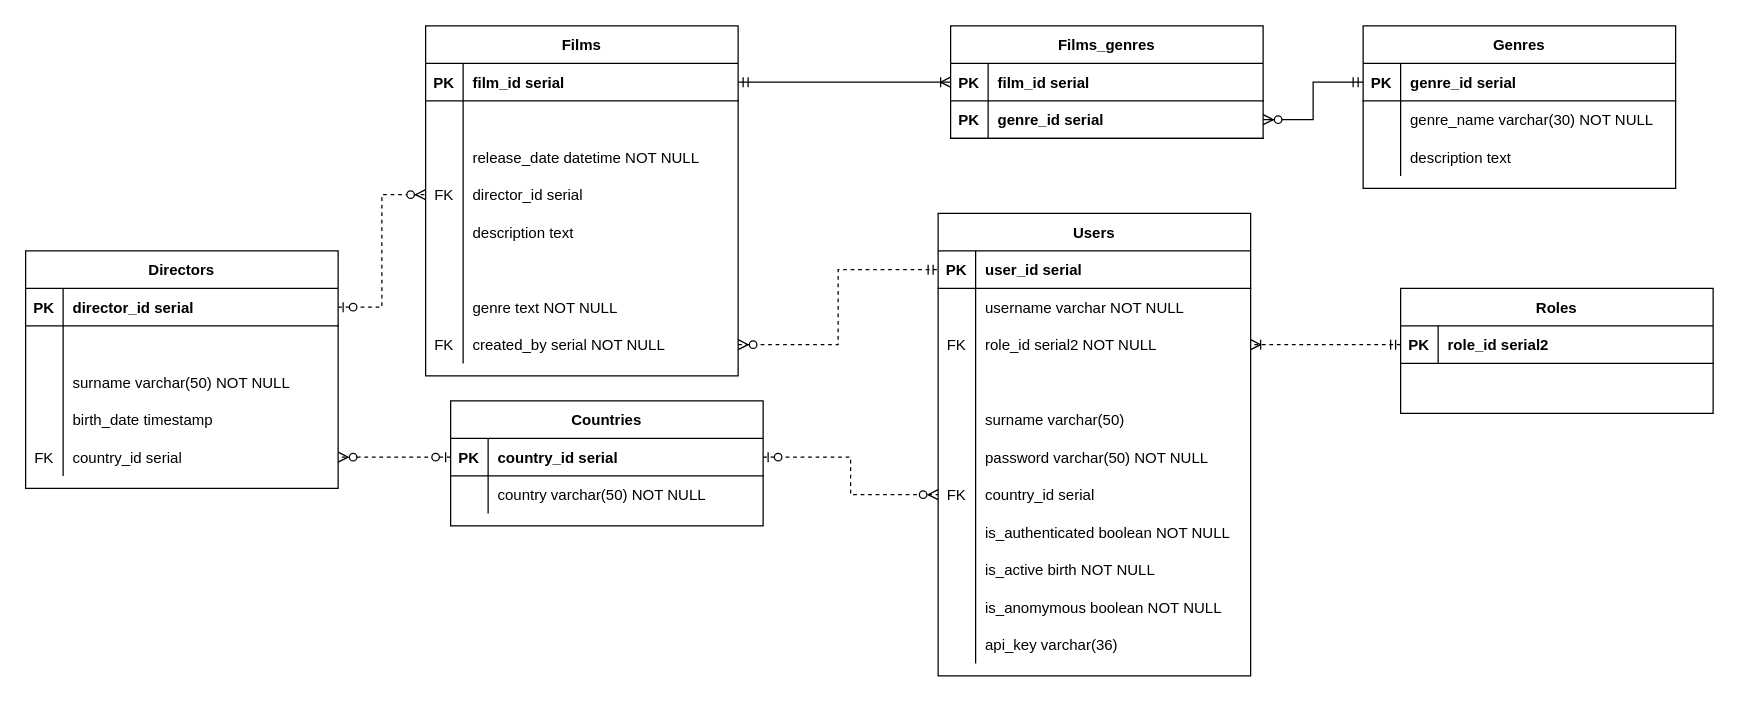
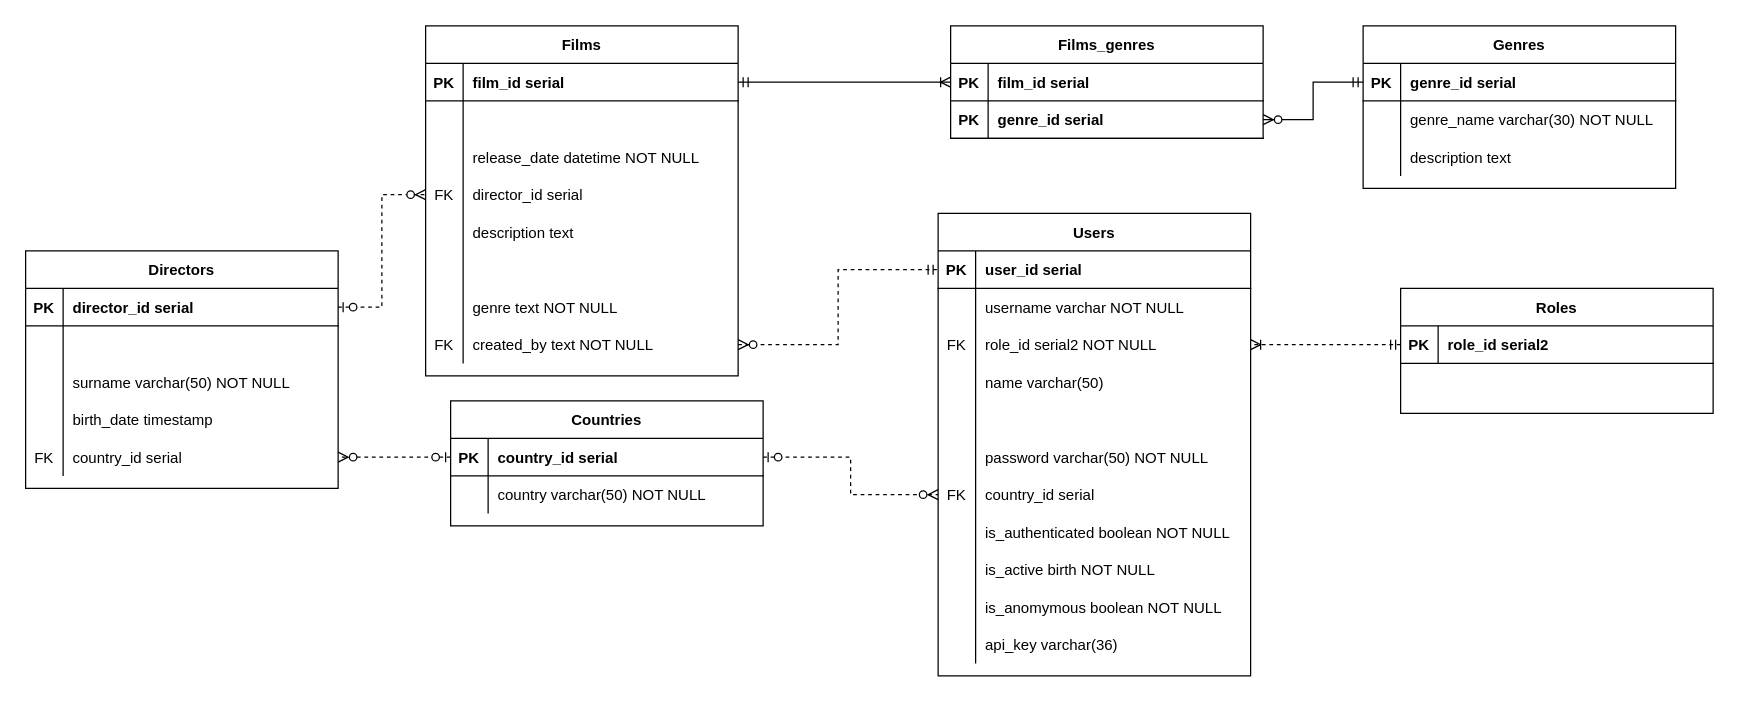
- <mxCell id="79" value="created_by serial NOT NULL" style="shape=partialRectangle;overflow=hidden;connectable=0;fillColor=none;top=0;left=0;bottom=0;right=0;align=left;spacingLeft=6;horizontal=1;" parent="77" vertex="1"><mxGeometry x="30" width="220" height="30" as="geometry" /></mxCell>
+ <mxCell id="79" value="created_by text NOT NULL" style="shape=partialRectangle;overflow=hidden;connectable=0;fillColor=none;top=0;left=0;bottom=0;right=0;align=left;spacingLeft=6;horizontal=1;" parent="77" vertex="1"><mxGeometry x="30" width="220" height="30" as="geometry" /></mxCell>
+ <mxCell id="14" value="name varchar(50)" style="shape=partialRectangle;overflow=hidden;connectable=0;fillColor=none;top=0;left=0;bottom=0;right=0;align=left;spacingLeft=6;horizontal=1;" parent="12" vertex="1"><mxGeometry x="30" width="220" height="30" as="geometry" /></mxCell>
- <mxCell id="17" value="surname varchar(50)" style="shape=partialRectangle;overflow=hidden;connectable=0;fillColor=none;top=0;left=0;bottom=0;right=0;align=left;spacingLeft=6;horizontal=1;" parent="15" vertex="1"><mxGeometry x="30" width="220" height="30" as="geometry" /></mxCell>
